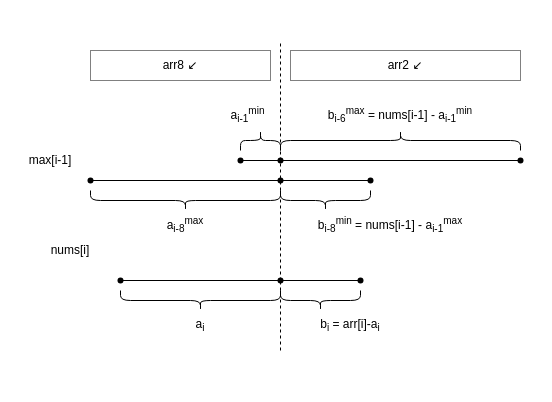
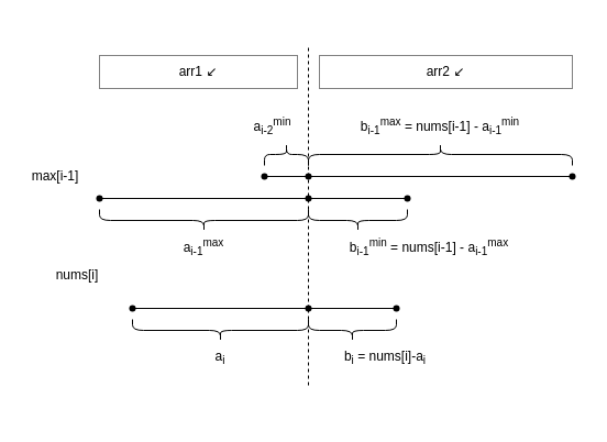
- <mxCell id="3" value="arr8 ↙" style="text;html=1;align=center;verticalAlign=middle;whiteSpace=wrap;rounded=0;strokeColor=default;dashed=1;dashPattern=1 1;" parent="1" vertex="1"><mxGeometry x="90" y="50" width="180" height="30" as="geometry" /></mxCell>
+ <mxCell id="3" value="arr1 ↙" style="text;html=1;align=center;verticalAlign=middle;whiteSpace=wrap;rounded=0;strokeColor=default;dashed=1;dashPattern=1 1;" parent="1" vertex="1"><mxGeometry x="90" y="50" width="180" height="30" as="geometry" /></mxCell>
- <mxCell id="37" value="a&lt;sub&gt;i-1&lt;/sub&gt;&lt;sup&gt;min&lt;/sup&gt;" style="text;html=1;align=center;verticalAlign=middle;whiteSpace=wrap;rounded=0;" vertex="1" parent="1"><mxGeometry x="220" y="100" width="55" height="30" as="geometry" /></mxCell>
+ <mxCell id="37" value="a&lt;sub&gt;i-2&lt;/sub&gt;&lt;sup&gt;min&lt;/sup&gt;" style="text;html=1;align=center;verticalAlign=middle;whiteSpace=wrap;rounded=0;" vertex="1" parent="1"><mxGeometry x="220" y="100" width="55" height="30" as="geometry" /></mxCell>
- <mxCell id="41" value="b&lt;sub&gt;i-6&lt;/sub&gt;&lt;sup&gt;max&lt;/sup&gt;&amp;nbsp;= nums[i-1] - a&lt;sub&gt;i-1&lt;/sub&gt;&lt;sup&gt;min&lt;/sup&gt;" style="text;html=1;align=center;verticalAlign=middle;whiteSpace=wrap;rounded=0;" vertex="1" parent="1"><mxGeometry x="300" y="100" width="200" height="30" as="geometry" /></mxCell>
+ <mxCell id="41" value="b&lt;sub&gt;i-1&lt;/sub&gt;&lt;sup&gt;max&lt;/sup&gt;&amp;nbsp;= nums[i-1] - a&lt;sub&gt;i-1&lt;/sub&gt;&lt;sup&gt;min&lt;/sup&gt;" style="text;html=1;align=center;verticalAlign=middle;whiteSpace=wrap;rounded=0;" vertex="1" parent="1"><mxGeometry x="300" y="100" width="200" height="30" as="geometry" /></mxCell>
- <mxCell id="38" value="a&lt;sub&gt;i-8&lt;/sub&gt;&lt;sup&gt;max&lt;/sup&gt;" style="text;html=1;align=center;verticalAlign=middle;whiteSpace=wrap;rounded=0;" vertex="1" parent="1"><mxGeometry x="145" y="210" width="80" height="30" as="geometry" /></mxCell>
+ <mxCell id="38" value="a&lt;sub&gt;i-1&lt;/sub&gt;&lt;sup&gt;max&lt;/sup&gt;" style="text;html=1;align=center;verticalAlign=middle;whiteSpace=wrap;rounded=0;" vertex="1" parent="1"><mxGeometry x="145" y="210" width="80" height="30" as="geometry" /></mxCell>
- <mxCell id="42" value="b&lt;sub&gt;i-8&lt;/sub&gt;&lt;sup&gt;min&lt;/sup&gt;&amp;nbsp;= nums[i-1] - a&lt;sub&gt;i-1&lt;/sub&gt;&lt;sup&gt;max&lt;/sup&gt;" style="text;html=1;align=center;verticalAlign=middle;whiteSpace=wrap;rounded=0;" vertex="1" parent="1"><mxGeometry x="290" y="210" width="200" height="30" as="geometry" /></mxCell>
+ <mxCell id="42" value="b&lt;sub&gt;i-1&lt;/sub&gt;&lt;sup&gt;min&lt;/sup&gt;&amp;nbsp;= nums[i-1] - a&lt;sub&gt;i-1&lt;/sub&gt;&lt;sup&gt;max&lt;/sup&gt;" style="text;html=1;align=center;verticalAlign=middle;whiteSpace=wrap;rounded=0;" vertex="1" parent="1"><mxGeometry x="290" y="210" width="200" height="30" as="geometry" /></mxCell>
- <mxCell id="40" value="b&lt;sub&gt;i&lt;/sub&gt;&amp;nbsp;= arr[i]-a&lt;sub&gt;i&lt;/sub&gt;" style="text;html=1;align=center;verticalAlign=middle;whiteSpace=wrap;rounded=0;" vertex="1" parent="1"><mxGeometry x="290" y="310" width="120" height="30" as="geometry" /></mxCell>
+ <mxCell id="40" value="b&lt;sub&gt;i&lt;/sub&gt;&amp;nbsp;= nums[i]-a&lt;sub&gt;i&lt;/sub&gt;" style="text;html=1;align=center;verticalAlign=middle;whiteSpace=wrap;rounded=0;" vertex="1" parent="1"><mxGeometry x="290" y="310" width="120" height="30" as="geometry" /></mxCell>
